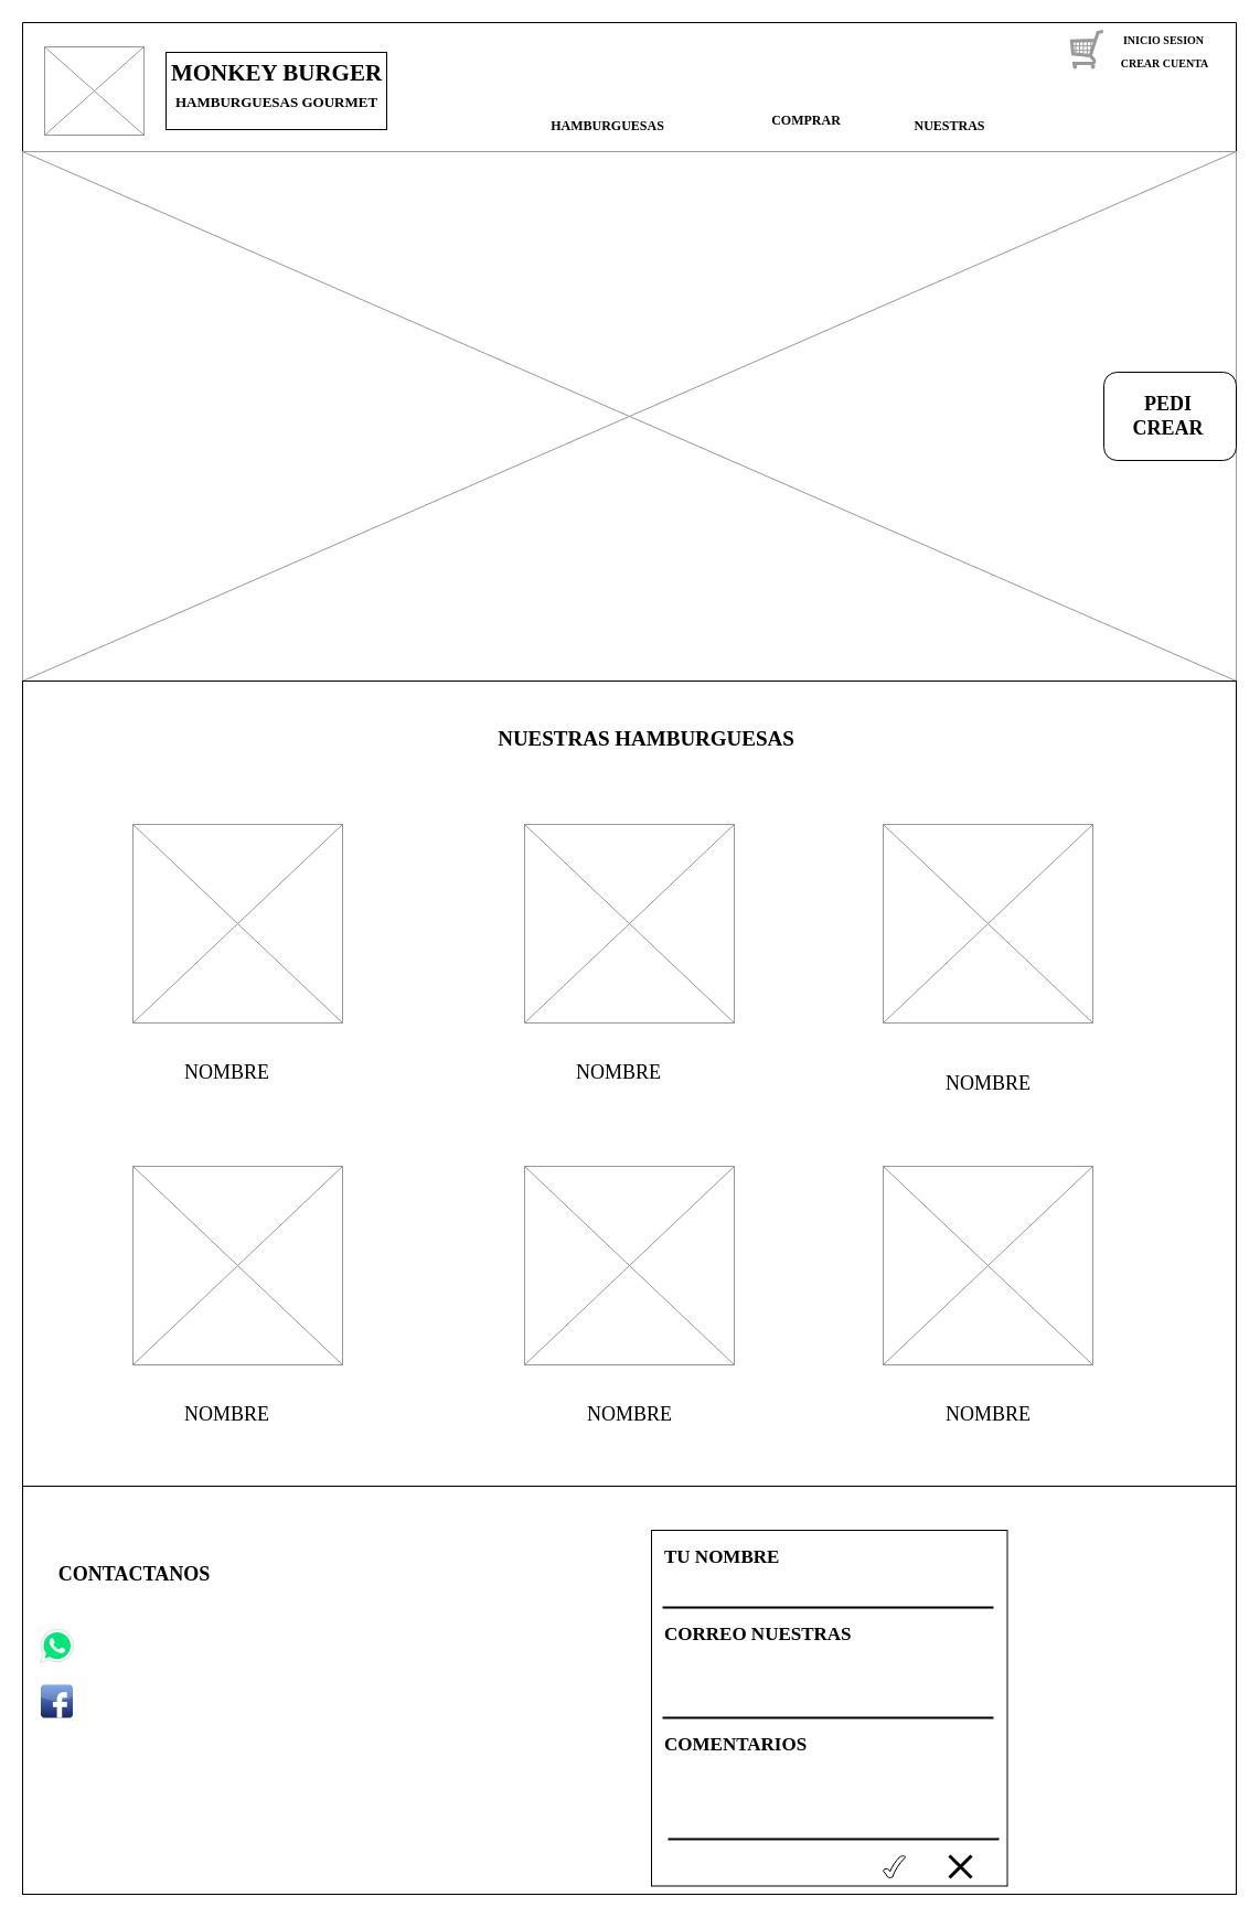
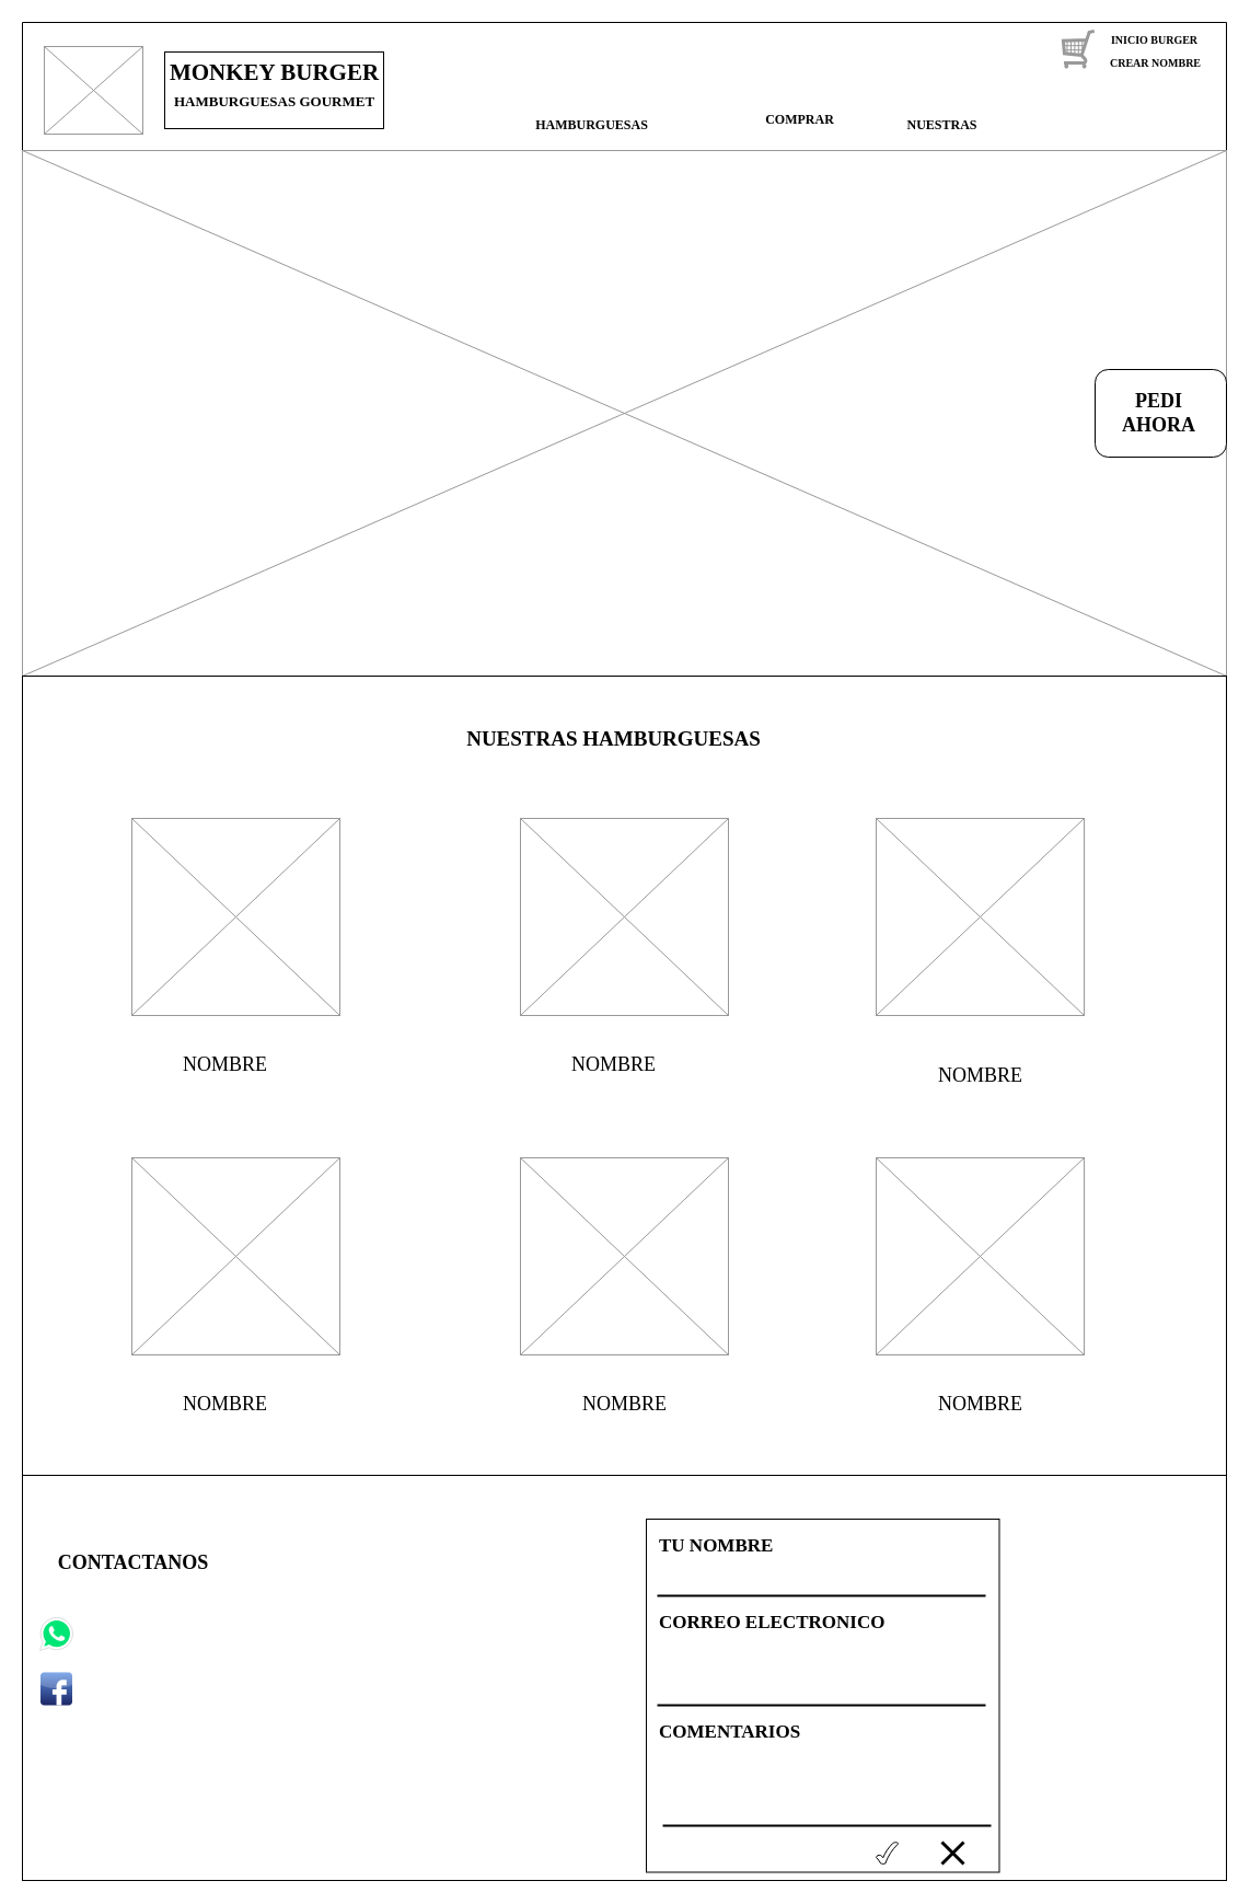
- <mxCell id="10" value="&lt;span style=&quot;font-size: 10px;&quot;&gt;&lt;b style=&quot;font-size: 10px;&quot;&gt;INICIO SESION&lt;br style=&quot;font-size: 10px;&quot;&gt;&lt;br style=&quot;font-size: 10px;&quot;&gt;&lt;/b&gt;&lt;/span&gt;" style="text;html=1;resizable=0;autosize=1;align=center;verticalAlign=middle;points=[];fillColor=none;strokeColor=none;rounded=0;fontFamily=Tahoma;fontSize=10;fontColor=#000000;" vertex="1" parent="1"><mxGeometry x="1009" y="27" width="90" height="30" as="geometry" /></mxCell>
+ <mxCell id="10" value="&lt;span style=&quot;font-size: 10px;&quot;&gt;&lt;b style=&quot;font-size: 10px;&quot;&gt;INICIO BURGER&lt;br style=&quot;font-size: 10px;&quot;&gt;&lt;br style=&quot;font-size: 10px;&quot;&gt;&lt;/b&gt;&lt;/span&gt;" style="text;html=1;resizable=0;autosize=1;align=center;verticalAlign=middle;points=[];fillColor=none;strokeColor=none;rounded=0;fontFamily=Tahoma;fontSize=10;fontColor=#000000;" vertex="1" parent="1"><mxGeometry x="1009" y="27" width="90" height="30" as="geometry" /></mxCell>
- <mxCell id="11" value="&lt;span style=&quot;font-size: 10px&quot;&gt;&lt;b style=&quot;font-size: 10px&quot;&gt;CREAR CUENTA&lt;br style=&quot;font-size: 10px&quot;&gt;&lt;/b&gt;&lt;/span&gt;" style="text;html=1;resizable=0;autosize=1;align=center;verticalAlign=middle;points=[];fillColor=none;strokeColor=none;rounded=0;fontFamily=Tahoma;fontSize=10;fontColor=#000000;" vertex="1" parent="1"><mxGeometry x="1010" y="47" width="90" height="20" as="geometry" /></mxCell>
+ <mxCell id="11" value="&lt;span style=&quot;font-size: 10px&quot;&gt;&lt;b style=&quot;font-size: 10px&quot;&gt;CREAR NOMBRE&lt;br style=&quot;font-size: 10px&quot;&gt;&lt;/b&gt;&lt;/span&gt;" style="text;html=1;resizable=0;autosize=1;align=center;verticalAlign=middle;points=[];fillColor=none;strokeColor=none;rounded=0;fontFamily=Tahoma;fontSize=10;fontColor=#000000;" vertex="1" parent="1"><mxGeometry x="1010" y="47" width="90" height="20" as="geometry" /></mxCell>
- <mxCell id="7" value="&lt;b&gt;&lt;font style=&quot;font-size: 12px&quot;&gt;HAMBURGUESAS&lt;/font&gt;&lt;/b&gt;" style="text;html=1;resizable=0;autosize=1;align=center;verticalAlign=middle;points=[];fillColor=none;strokeColor=none;rounded=0;fontFamily=Tahoma;fontSize=13;fontColor=#000000;" vertex="1" parent="1"><mxGeometry x="490" y="103" width="120" height="20" as="geometry" /></mxCell>
+ <mxCell id="7" value="&lt;b&gt;&lt;font style=&quot;font-size: 12px&quot;&gt;HAMBURGUESAS&lt;/font&gt;&lt;/b&gt;" style="text;html=1;resizable=0;autosize=1;align=center;verticalAlign=middle;points=[];fillColor=none;strokeColor=none;rounded=0;fontFamily=Tahoma;fontSize=13;fontColor=#000000;" vertex="1" parent="1"><mxGeometry x="480" y="103" width="120" height="20" as="geometry" /></mxCell>
- <mxCell id="16" value="&lt;span style=&quot;font-size: 18px&quot;&gt;&lt;b&gt;PEDI &lt;br&gt;CREAR&lt;/b&gt;&lt;/span&gt;" style="text;html=1;resizable=0;autosize=1;align=center;verticalAlign=middle;points=[];fillColor=none;strokeColor=none;rounded=0;fontFamily=Tahoma;fontSize=13;fontColor=#000000;" vertex="1" parent="1"><mxGeometry x="1018" y="357" width="80" height="40" as="geometry" /></mxCell>
+ <mxCell id="16" value="&lt;span style=&quot;font-size: 18px&quot;&gt;&lt;b&gt;PEDI &lt;br&gt;AHORA&lt;/b&gt;&lt;/span&gt;" style="text;html=1;resizable=0;autosize=1;align=center;verticalAlign=middle;points=[];fillColor=none;strokeColor=none;rounded=0;fontFamily=Tahoma;fontSize=13;fontColor=#000000;" vertex="1" parent="1"><mxGeometry x="1018" y="357" width="80" height="40" as="geometry" /></mxCell>
- <mxCell id="18" value="&lt;h2&gt;&lt;font style=&quot;font-size: 19px&quot;&gt;NUESTRAS HAMBURGUESAS&lt;/font&gt;&lt;/h2&gt;" style="text;html=1;resizable=0;autosize=1;align=center;verticalAlign=middle;points=[];fillColor=none;strokeColor=none;rounded=0;fontFamily=Tahoma;fontSize=18;fontColor=#000000;" vertex="1" parent="1"><mxGeometry x="440" y="627" width="290" height="80" as="geometry" /></mxCell>
+ <mxCell id="18" value="&lt;h2&gt;&lt;font style=&quot;font-size: 19px&quot;&gt;NUESTRAS HAMBURGUESAS&lt;/font&gt;&lt;/h2&gt;" style="text;html=1;resizable=0;autosize=1;align=center;verticalAlign=middle;points=[];fillColor=none;strokeColor=none;rounded=0;fontFamily=Tahoma;fontSize=18;fontColor=#000000;" vertex="1" parent="1"><mxGeometry x="415" y="632" width="290" height="80" as="geometry" /></mxCell>
- <mxCell id="39" value="&lt;b style=&quot;font-size: 17px&quot;&gt;CORREO NUESTRAS&lt;/b&gt;" style="text;html=1;resizable=0;autosize=1;align=left;verticalAlign=middle;points=[];fillColor=none;strokeColor=none;rounded=0;fontFamily=Tahoma;fontSize=17;fontColor=#000000;" vertex="1" parent="1"><mxGeometry x="600" y="1467" width="220" height="30" as="geometry" /></mxCell>
+ <mxCell id="39" value="&lt;b style=&quot;font-size: 17px&quot;&gt;CORREO ELECTRONICO&lt;/b&gt;" style="text;html=1;resizable=0;autosize=1;align=left;verticalAlign=middle;points=[];fillColor=none;strokeColor=none;rounded=0;fontFamily=Tahoma;fontSize=17;fontColor=#000000;" vertex="1" parent="1"><mxGeometry x="600" y="1467" width="220" height="30" as="geometry" /></mxCell>
